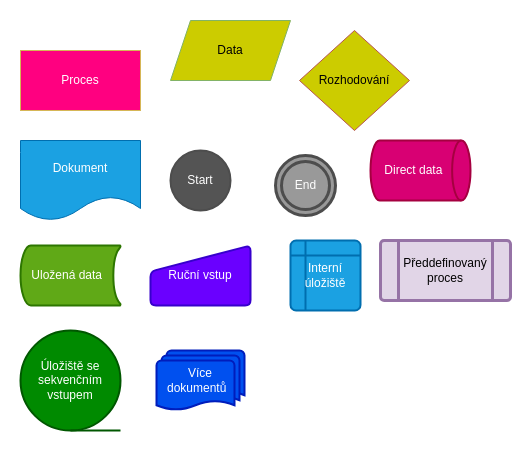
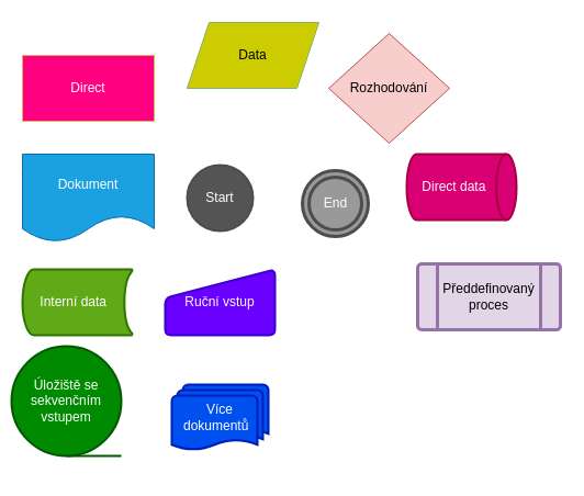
- <mxCell id="2" value="Proces" style="rounded=0;whiteSpace=wrap;html=1;strokeColor=#d6b656;fillColor=#FF0080;fontColor=#FFFFFF;" vertex="1" parent="1"><mxGeometry x="20" y="50" width="120" height="60" as="geometry" /></mxCell>
+ <mxCell id="2" value="Direct" style="rounded=0;whiteSpace=wrap;html=1;strokeColor=#d6b656;fillColor=#FF0080;fontColor=#FFFFFF;" vertex="1" parent="1"><mxGeometry x="20" y="50" width="120" height="60" as="geometry" /></mxCell>
- <mxCell id="4" value="Rozhodování" style="rhombus;whiteSpace=wrap;html=1;fillColor=#cccc00;strokeColor=#b85450;" vertex="1" parent="1"><mxGeometry x="299" y="30" width="110" height="100" as="geometry" /></mxCell>
+ <mxCell id="4" value="Rozhodování" style="rhombus;whiteSpace=wrap;html=1;fillColor=#f8cecc;strokeColor=#b85450;" vertex="1" parent="1"><mxGeometry x="299" y="30" width="110" height="100" as="geometry" /></mxCell>
- <mxCell id="9" value="Uložená data&amp;nbsp;&amp;nbsp;" style="strokeWidth=2;html=1;shape=mxgraph.flowchart.stored_data;whiteSpace=wrap;fillColor=#60a917;strokeColor=#2D7600;fontColor=#ffffff;" vertex="1" parent="1"><mxGeometry x="20" y="245" width="100" height="60" as="geometry" /></mxCell>
+ <mxCell id="9" value="Interní data&amp;nbsp;&amp;nbsp;" style="strokeWidth=2;html=1;shape=mxgraph.flowchart.stored_data;whiteSpace=wrap;fillColor=#60a917;strokeColor=#2D7600;fontColor=#ffffff;" vertex="1" parent="1"><mxGeometry x="20" y="245" width="100" height="60" as="geometry" /></mxCell>
- <mxCell id="11" value="Interní úložiště" style="shape=internalStorage;whiteSpace=wrap;html=1;dx=15;dy=15;rounded=1;arcSize=8;strokeWidth=2;fillColor=#1ba1e2;strokeColor=#006EAF;fontColor=#ffffff;" vertex="1" parent="1"><mxGeometry x="290" y="240" width="70" height="70" as="geometry" /></mxCell>
- <mxCell id="14" value="Úložiště se sekvenčním vstupem" style="strokeWidth=2;html=1;shape=mxgraph.flowchart.sequential_data;whiteSpace=wrap;fillColor=#008a00;strokeColor=#005700;fontColor=#ffffff;" vertex="1" parent="1"><mxGeometry x="20" y="330" width="100" height="100" as="geometry" /></mxCell>
+ <mxCell id="14" value="Úložiště se sekvenčním vstupem" style="strokeWidth=2;html=1;shape=mxgraph.flowchart.sequential_data;whiteSpace=wrap;fillColor=#008a00;strokeColor=#005700;fontColor=#ffffff;" vertex="1" parent="1"><mxGeometry x="10" y="315" width="100" height="100" as="geometry" /></mxCell>
